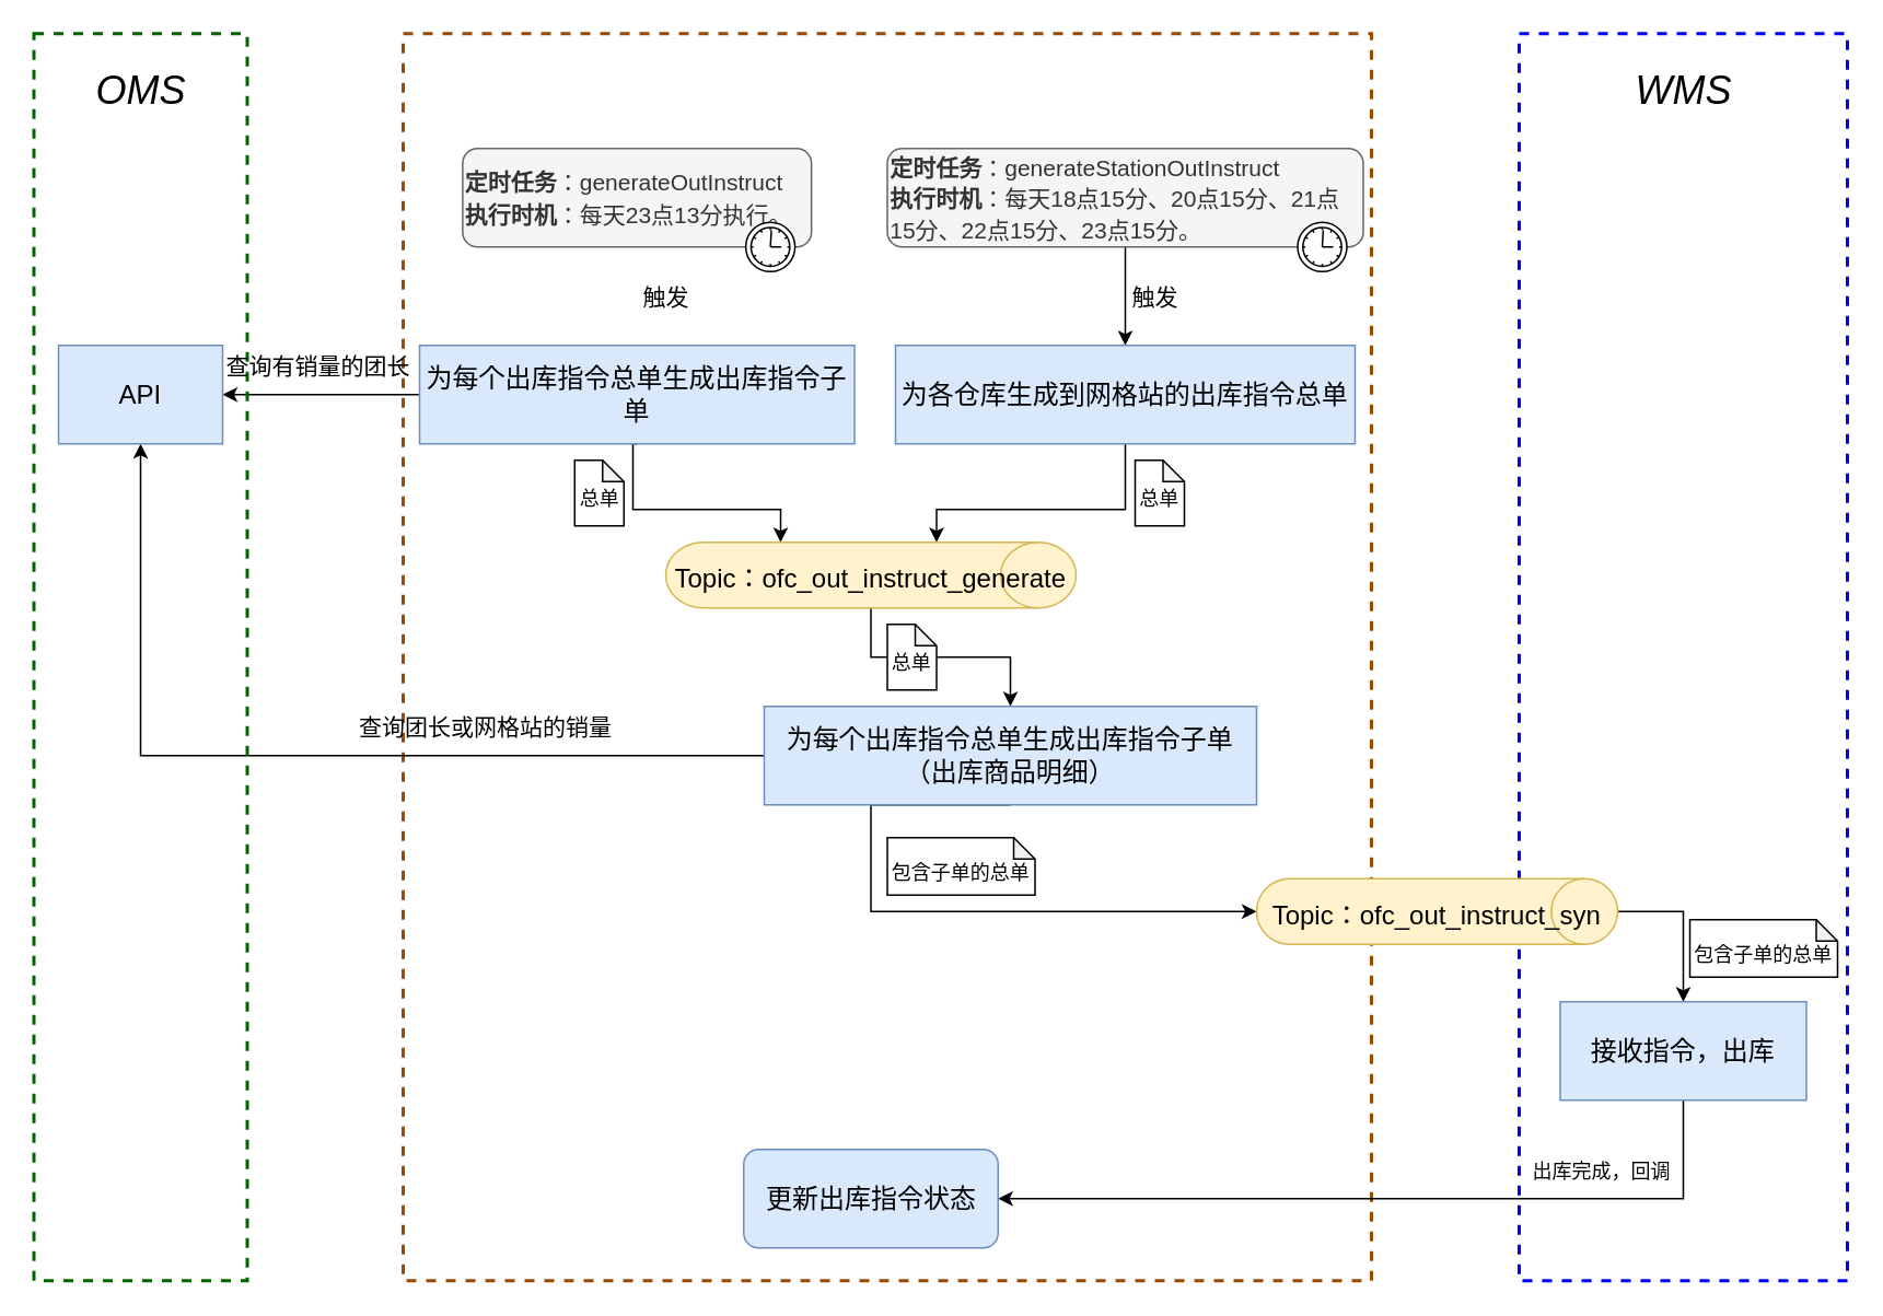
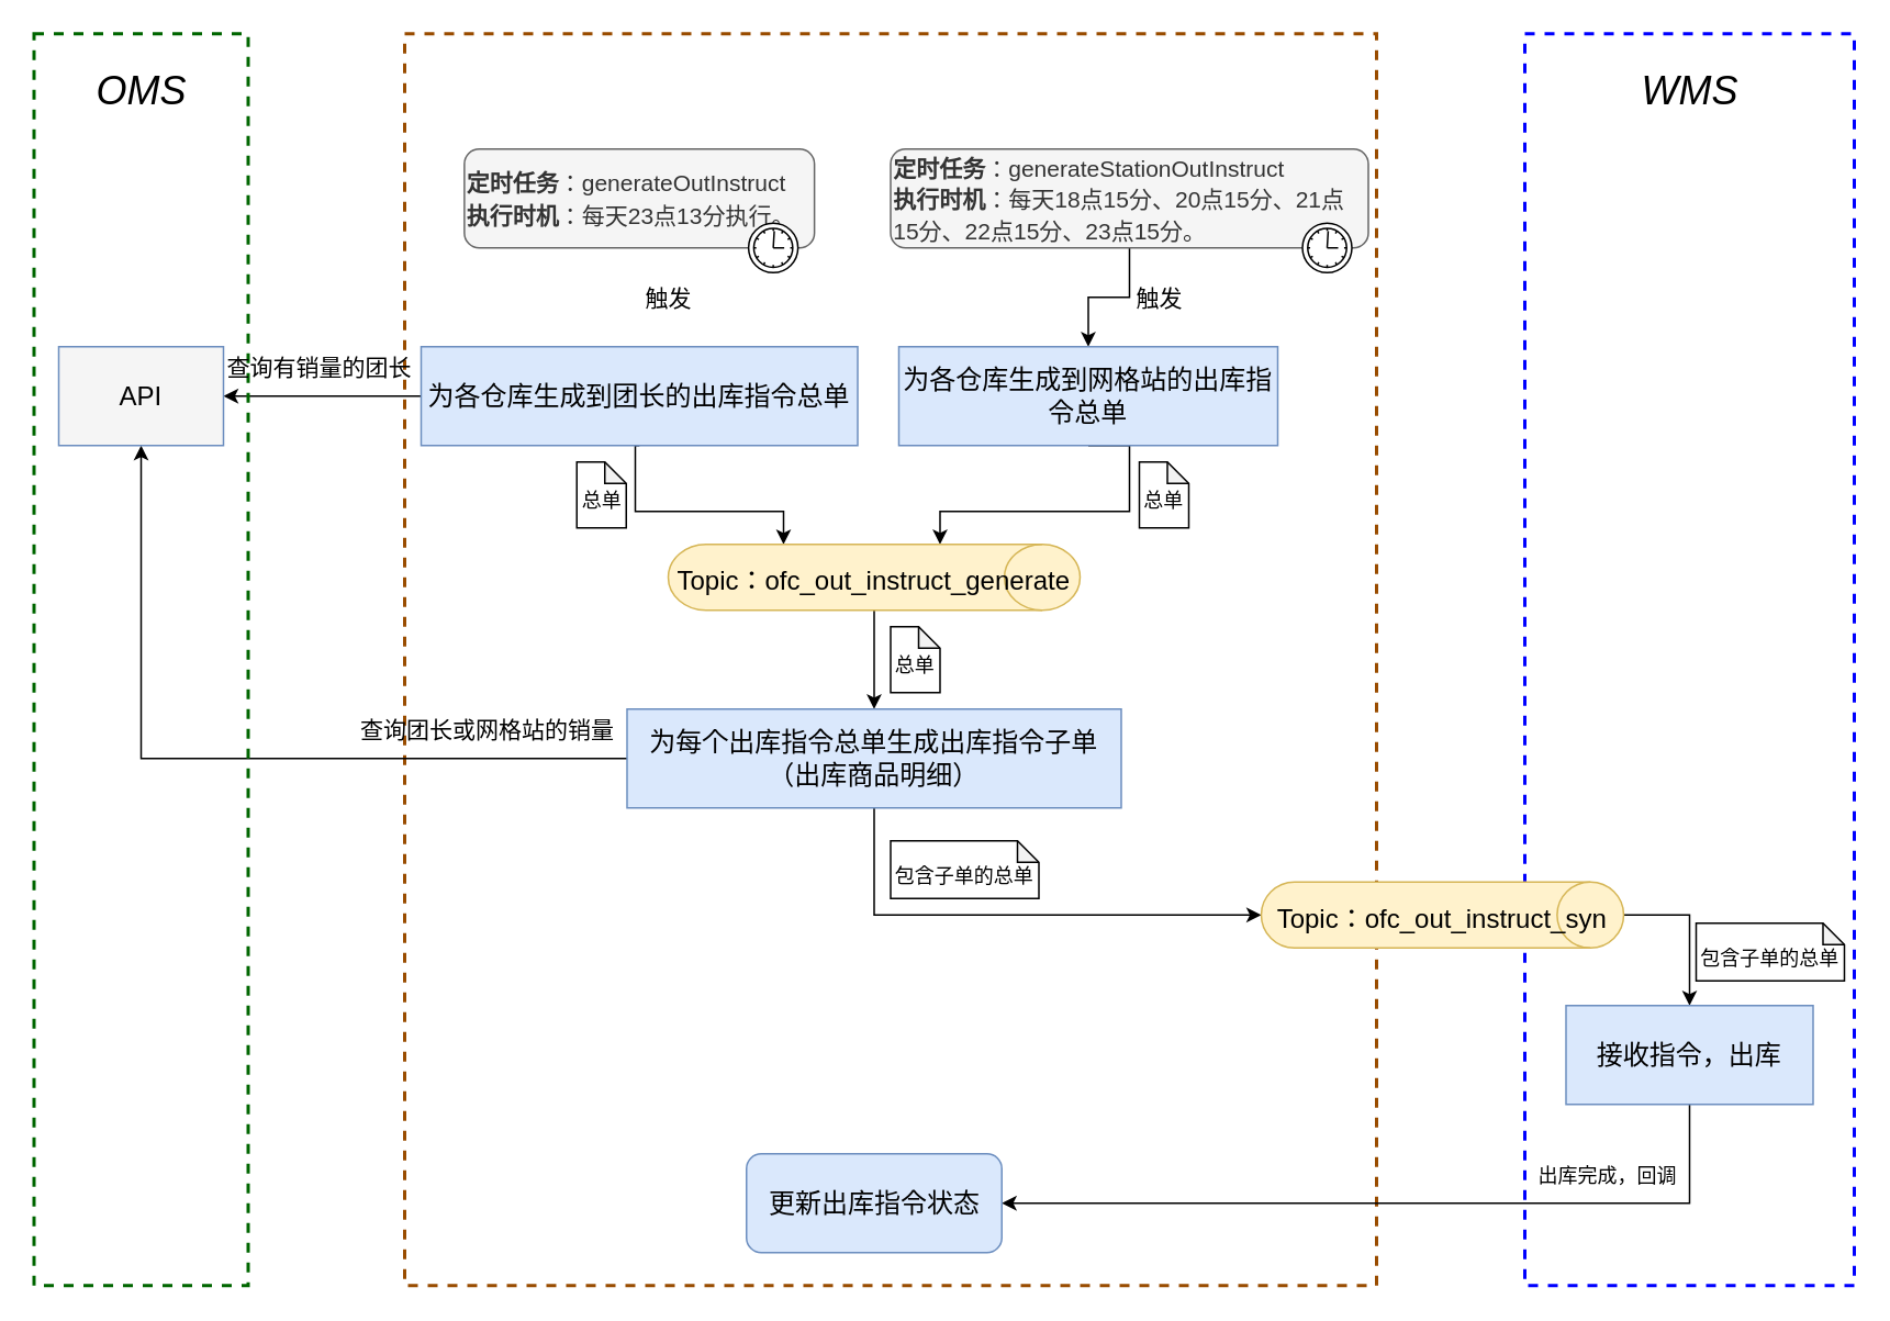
- <mxCell id="35" value="API" style="rounded=0;whiteSpace=wrap;html=1;fontSize=16;fillColor=#dae8fc;strokeColor=#6c8ebf;" vertex="1" parent="1"><mxGeometry x="35" y="210" width="100" height="60" as="geometry" /></mxCell>
+ <mxCell id="35" value="API" style="rounded=0;whiteSpace=wrap;html=1;fontSize=16;fillColor=#f5f5f5;strokeColor=#6c8ebf;" vertex="1" parent="1"><mxGeometry x="35" y="210" width="100" height="60" as="geometry" /></mxCell>
- <mxCell id="11" value="为每个出库指令总单生成出库指令子单" style="rounded=0;whiteSpace=wrap;html=1;fontSize=16;fillColor=#dae8fc;strokeColor=#6c8ebf;" vertex="1" parent="1"><mxGeometry x="255" y="210" width="265" height="60" as="geometry" /></mxCell>
+ <mxCell id="11" value="为各仓库生成到团长的出库指令总单" style="rounded=0;whiteSpace=wrap;html=1;fontSize=16;fillColor=#dae8fc;strokeColor=#6c8ebf;" vertex="1" parent="1"><mxGeometry x="255" y="210" width="265" height="60" as="geometry" /></mxCell>
- <mxCell id="14" value="为各仓库生成到网格站的出库指令总单" style="rounded=0;whiteSpace=wrap;html=1;fontSize=16;fillColor=#dae8fc;strokeColor=#6c8ebf;" vertex="1" parent="1"><mxGeometry x="545" y="210" width="280" height="60" as="geometry" /></mxCell>
+ <mxCell id="14" value="为各仓库生成到网格站的出库指令总单" style="rounded=0;whiteSpace=wrap;html=1;fontSize=16;fillColor=#dae8fc;strokeColor=#6c8ebf;" vertex="1" parent="1"><mxGeometry x="545" y="210" width="230" height="60" as="geometry" /></mxCell>
- <mxCell id="22" value="为每个出库指令总单生成出库指令子单（出库商品明细）" style="rounded=0;whiteSpace=wrap;html=1;fontSize=16;fillColor=#dae8fc;strokeColor=#6c8ebf;" vertex="1" parent="1"><mxGeometry x="465" y="430" width="300" height="60" as="geometry" /></mxCell>
+ <mxCell id="22" value="为每个出库指令总单生成出库指令子单（出库商品明细）" style="rounded=0;whiteSpace=wrap;html=1;fontSize=16;fillColor=#dae8fc;strokeColor=#6c8ebf;" vertex="1" parent="1"><mxGeometry x="380" y="430" width="300" height="60" as="geometry" /></mxCell>
